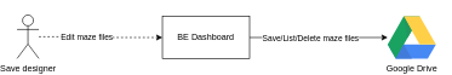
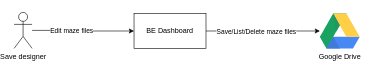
- <mxCell id="6" style="edgeStyle=orthogonalEdgeStyle;rounded=0;orthogonalLoop=1;jettySize=auto;html=1;dashed=1;" parent="1" source="8" target="4" edge="1"><mxGeometry relative="1" as="geometry" /></mxCell>
+ <mxCell id="6" style="edgeStyle=orthogonalEdgeStyle;rounded=0;orthogonalLoop=1;jettySize=auto;html=1;" parent="1" source="8" target="4" edge="1"><mxGeometry relative="1" as="geometry" /></mxCell>
